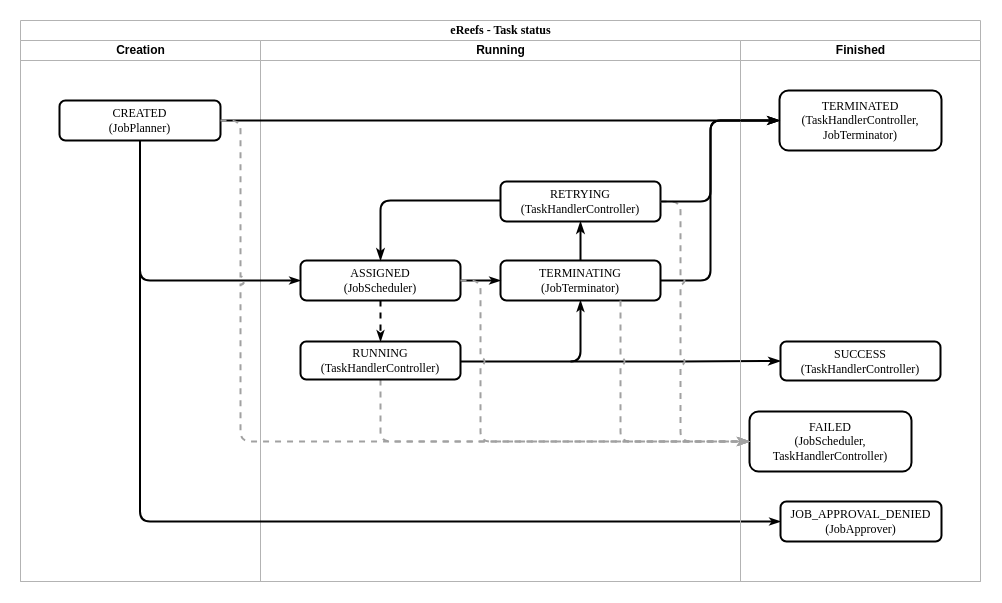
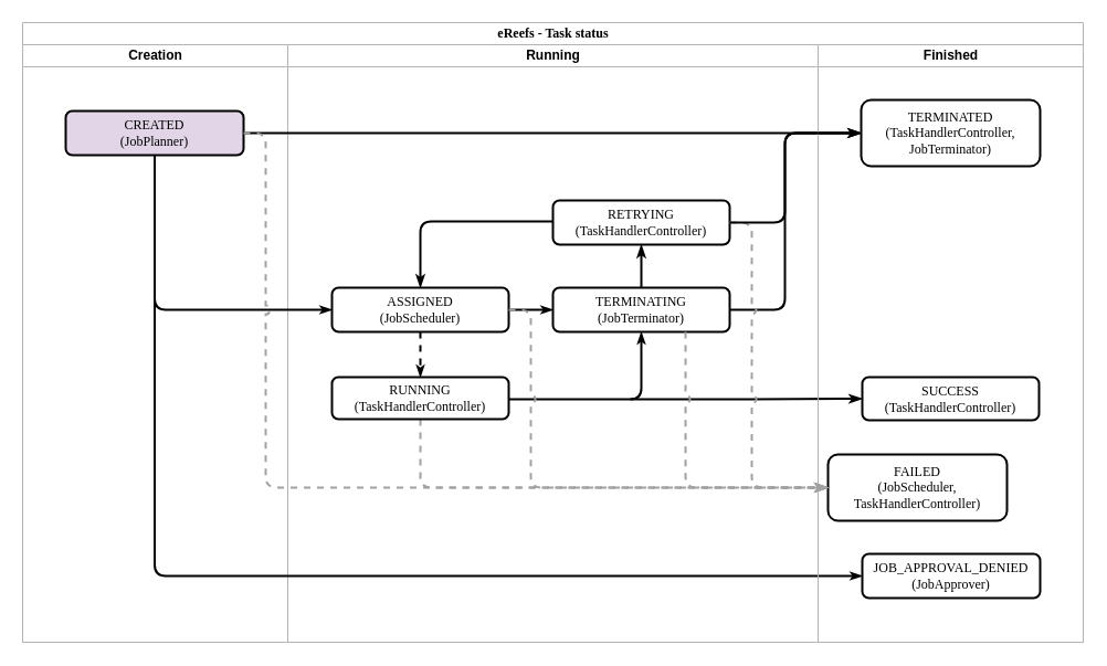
- <mxCell id="5" value="CREATED&lt;br&gt;(JobPlanner)" style="rounded=1;whiteSpace=wrap;html=1;shadow=0;labelBackgroundColor=none;strokeColor=#000000;strokeWidth=2;fillColor=#ffffff;fontFamily=Verdana;fontSize=12;fontColor=#000000;align=center;fontStyle=0" parent="4" vertex="1"><mxGeometry x="39" y="60" width="161" height="40" as="geometry" /></mxCell>
+ <mxCell id="5" value="CREATED&lt;br&gt;(JobPlanner)" style="rounded=1;whiteSpace=wrap;html=1;shadow=0;labelBackgroundColor=none;strokeColor=#000000;strokeWidth=2;fillColor=#e1d5e7;fontFamily=Verdana;fontSize=12;fontColor=#000000;align=center;fontStyle=0;" parent="4" vertex="1"><mxGeometry x="39" y="60" width="161" height="40" as="geometry" /></mxCell>
